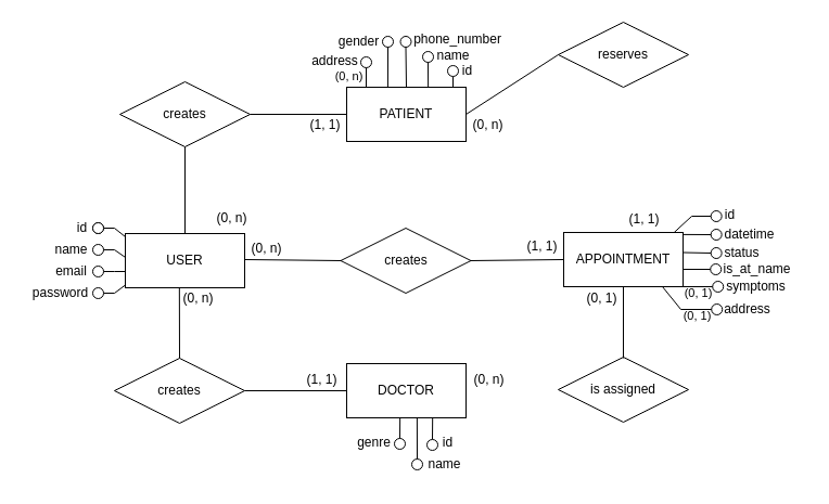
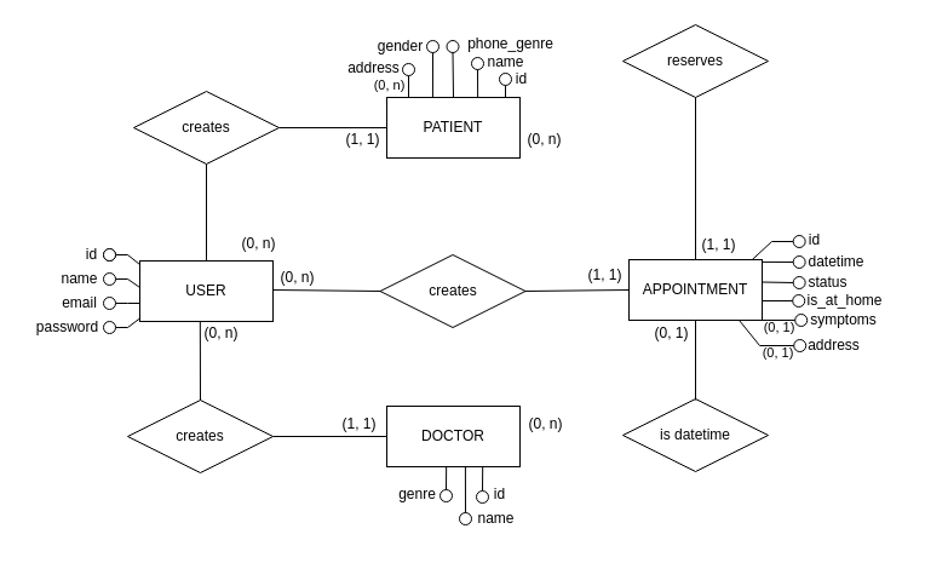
- <mxCell id="69" value="phone_number" style="text;html=1;align=center;verticalAlign=middle;resizable=0;points=[];autosize=1;strokeColor=none;fillColor=none;" parent="1" vertex="1"><mxGeometry x="371" y="21" width="100" height="30" as="geometry" /></mxCell>
+ <mxCell id="69" value="phone_genre" style="text;html=1;align=center;verticalAlign=middle;resizable=0;points=[];autosize=1;strokeColor=none;fillColor=none;" parent="1" vertex="1"><mxGeometry x="371" y="21" width="100" height="30" as="geometry" /></mxCell>
- <mxCell id="55" value="" style="endArrow=none;html=1;rounded=0;entryX=1;entryY=0.5;entryDx=0;entryDy=0;exitX=0;exitY=0.5;exitDx=0;exitDy=0;" parent="1" source="54" target="52" edge="1"><mxGeometry width="50" height="50" relative="1" as="geometry"><mxPoint x="340" y="114" as="sourcePoint" /><mxPoint x="265" y="114" as="targetPoint" /></mxGeometry></mxCell>
+ <mxCell id="56" value="" style="endArrow=none;html=1;rounded=0;entryX=0.5;entryY=0;entryDx=0;entryDy=0;exitX=0.5;exitY=1;exitDx=0;exitDy=0;" parent="1" source="54" target="22" edge="1"><mxGeometry width="50" height="50" relative="1" as="geometry"><mxPoint x="529" y="114" as="sourcePoint" /><mxPoint x="434" y="114" as="targetPoint" /></mxGeometry></mxCell>
- <mxCell id="72" value="is_at_name" style="text;html=1;align=center;verticalAlign=middle;resizable=0;points=[];autosize=1;strokeColor=none;fillColor=none;" parent="1" vertex="1"><mxGeometry x="651.56" y="233" width="90" height="30" as="geometry" /></mxCell>
+ <mxCell id="72" value="is_at_home" style="text;html=1;align=center;verticalAlign=middle;resizable=0;points=[];autosize=1;strokeColor=none;fillColor=none;" parent="1" vertex="1"><mxGeometry x="651.56" y="233" width="90" height="30" as="geometry" /></mxCell>
- <mxCell id="37" value="is assigned" style="rhombus;whiteSpace=wrap;html=1;fillColor=none;" parent="1" vertex="1"><mxGeometry x="514" y="329" width="120" height="60" as="geometry" /></mxCell>
+ <mxCell id="37" value="is datetime" style="rhombus;whiteSpace=wrap;html=1;fillColor=none;" parent="1" vertex="1"><mxGeometry x="514" y="329" width="120" height="60" as="geometry" /></mxCell>
